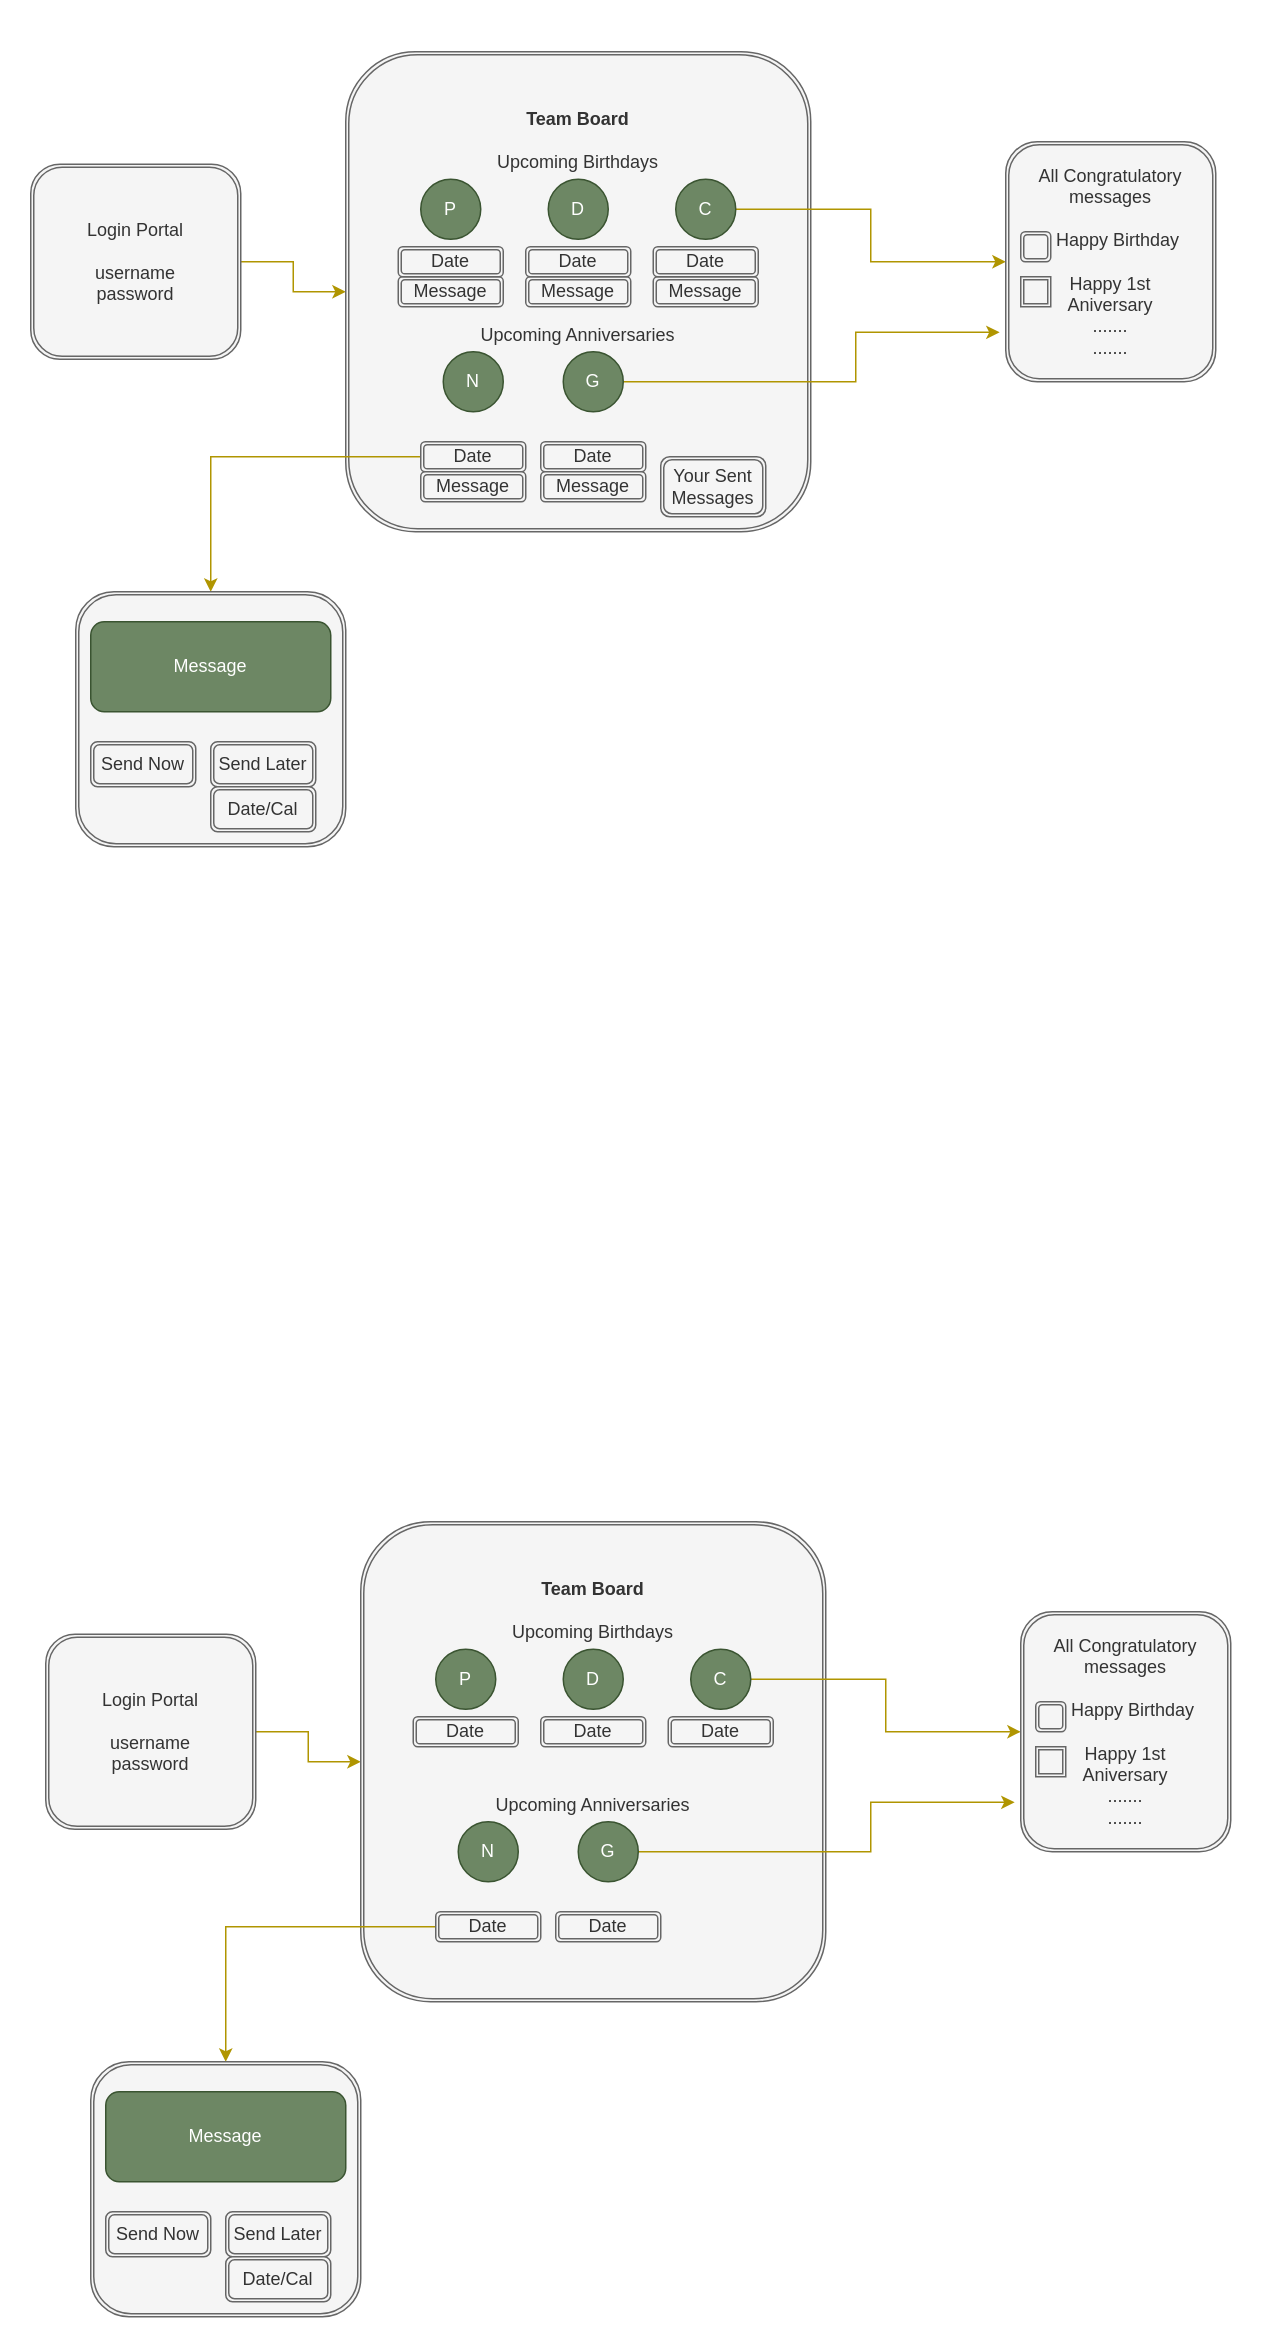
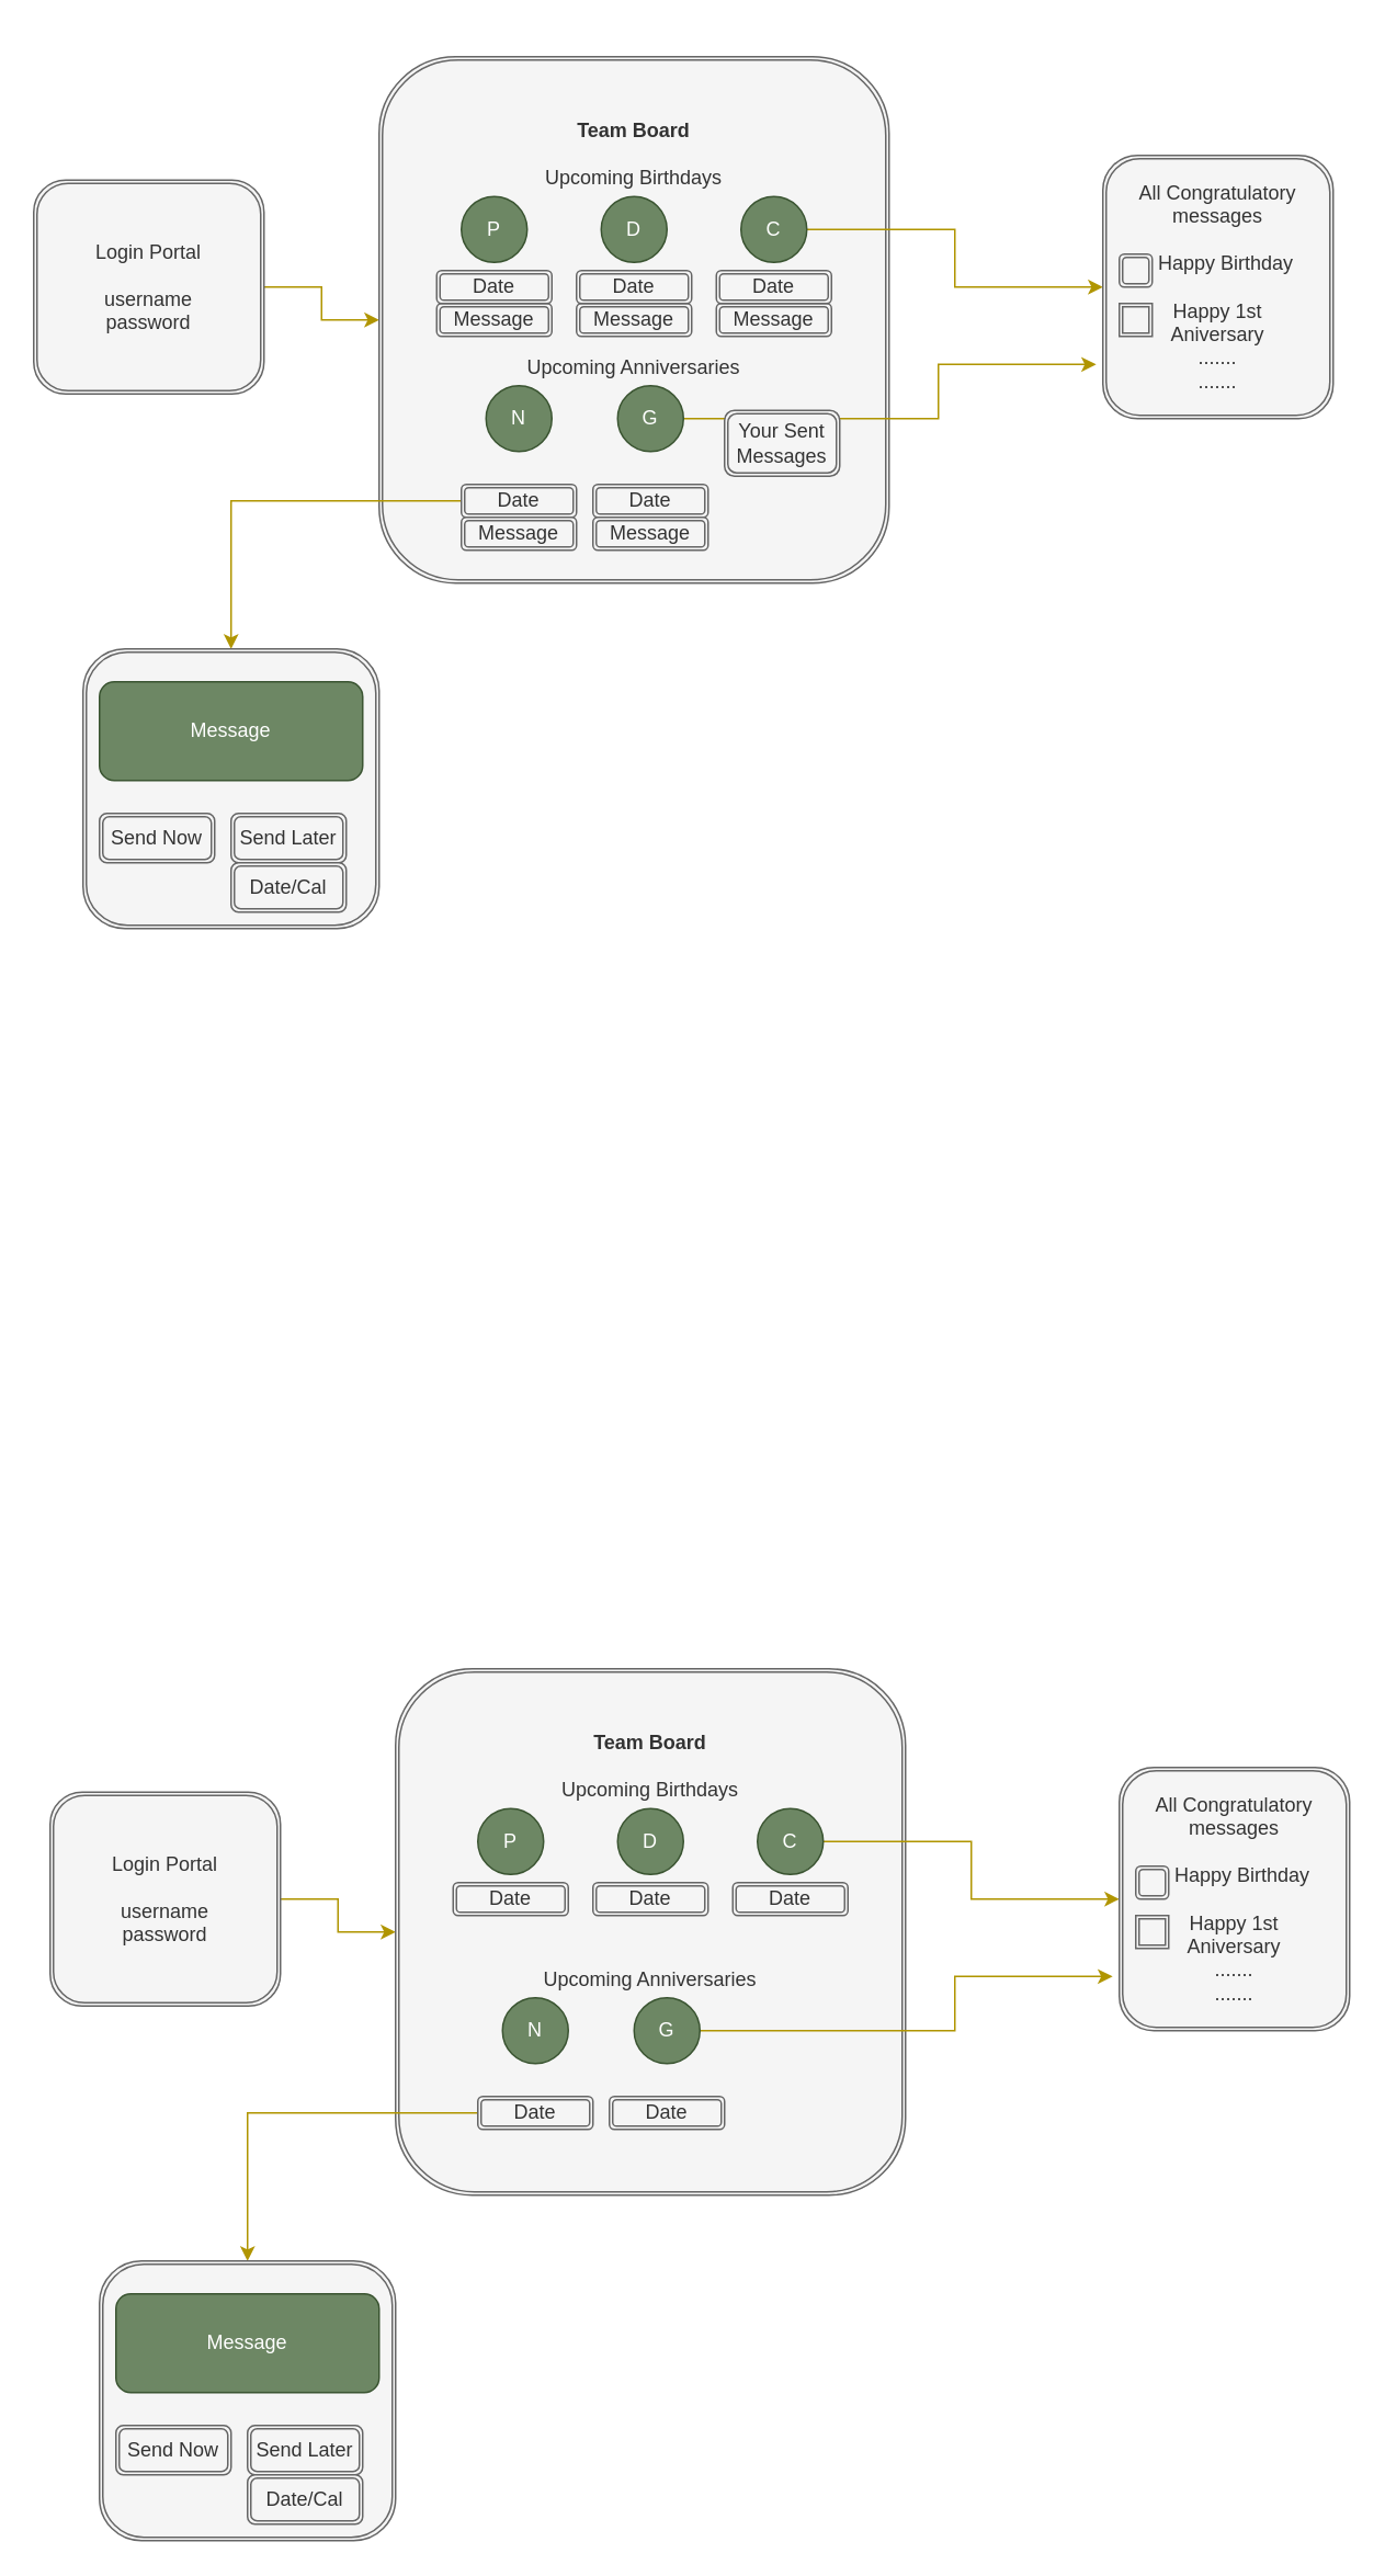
- <mxCell id="21" value="Your Sent Messages" style="shape=ext;double=1;rounded=1;whiteSpace=wrap;html=1;strokeColor=#666666;fillColor=#f5f5f5;fontColor=#333333;" vertex="1" parent="1"><mxGeometry x="440" y="290" width="70" height="40" as="geometry" /></mxCell>
+ <mxCell id="21" value="Your Sent Messages" style="shape=ext;double=1;rounded=1;whiteSpace=wrap;html=1;strokeColor=#666666;fillColor=#f5f5f5;fontColor=#333333;" vertex="1" parent="1"><mxGeometry x="440" y="235" width="70" height="40" as="geometry" /></mxCell>
